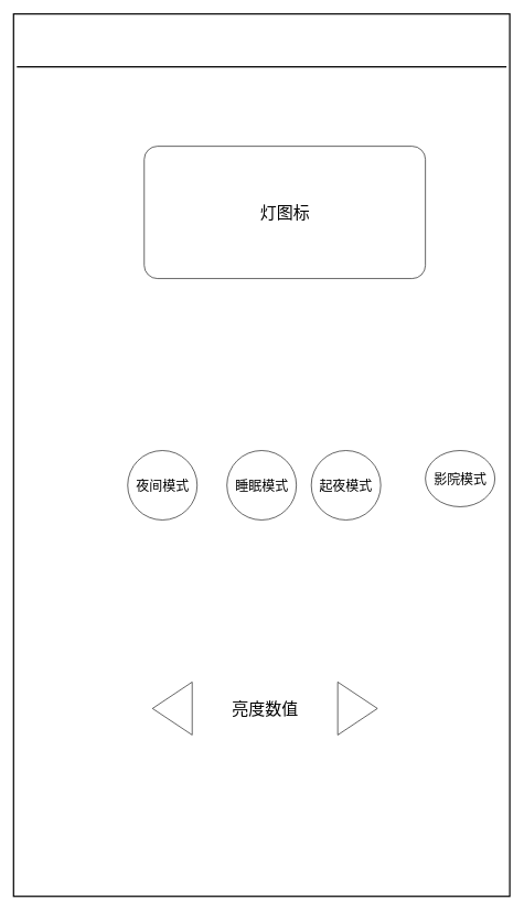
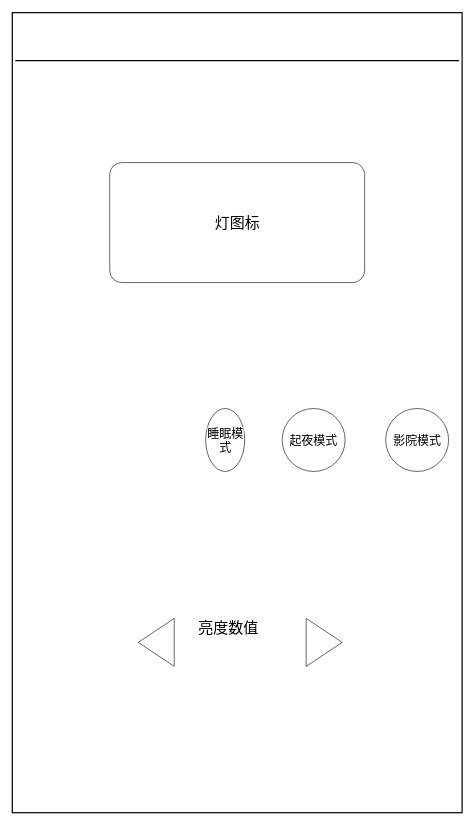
- <mxCell id="4" value="&lt;font style=&quot;font-size: 25px&quot;&gt;灯图标&lt;/font&gt;" style="rounded=1;whiteSpace=wrap;html=1;fontSize=20;arcSize=10;" parent="1" vertex="1"><mxGeometry x="217.5" y="220" width="425" height="200" as="geometry" /></mxCell>
+ <mxCell id="4" value="&lt;font style=&quot;font-size: 25px&quot;&gt;灯图标&lt;/font&gt;" style="rounded=1;whiteSpace=wrap;html=1;fontSize=20;arcSize=10;" parent="1" vertex="1"><mxGeometry x="182.5" y="270" width="425" height="200" as="geometry" /></mxCell>
- <mxCell id="8" value="&lt;span style=&quot;font-family: &amp;#34;ubuntu&amp;#34; , &amp;#34;source sans pro&amp;#34; , sans-serif ; font-size: 20px ; word-spacing: 0.8px ; background-color: rgb(255 , 255 , 255)&quot;&gt;影院模式&lt;/span&gt;" style="ellipse;whiteSpace=wrap;html=1;aspect=fixed;" parent="1" vertex="1"><mxGeometry x="642.5" y="680" width="105" height="85" as="geometry" /></mxCell>
+ <mxCell id="8" value="&lt;span style=&quot;font-family: &amp;#34;ubuntu&amp;#34; , &amp;#34;source sans pro&amp;#34; , sans-serif ; font-size: 20px ; word-spacing: 0.8px ; background-color: rgb(255 , 255 , 255)&quot;&gt;影院模式&lt;/span&gt;" style="ellipse;whiteSpace=wrap;html=1;aspect=fixed;" parent="1" vertex="1"><mxGeometry x="642.5" y="680" width="105" height="105" as="geometry" /></mxCell>
- <mxCell id="5" value="&lt;span style=&quot;font-family: &amp;#34;ubuntu&amp;#34; , &amp;#34;source sans pro&amp;#34; , sans-serif ; word-spacing: 0.8px ; background-color: rgb(255 , 255 , 255)&quot;&gt;&lt;font style=&quot;font-size: 20px&quot;&gt;夜间模式&lt;/font&gt;&lt;/span&gt;" style="ellipse;whiteSpace=wrap;html=1;aspect=fixed;" parent="1" vertex="1"><mxGeometry x="192.5" y="680" width="105" height="105" as="geometry" /></mxCell>
- <mxCell id="6" value="&lt;span style=&quot;font-family: &amp;#34;ubuntu&amp;#34; , &amp;#34;source sans pro&amp;#34; , sans-serif ; font-size: 20px ; word-spacing: 0.8px ; background-color: rgb(255 , 255 , 255)&quot;&gt;睡眠模式&lt;/span&gt;" style="ellipse;whiteSpace=wrap;html=1;aspect=fixed;" parent="1" vertex="1"><mxGeometry x="342.5" y="680" width="105" height="105" as="geometry" /></mxCell>
+ <mxCell id="6" value="&lt;span style=&quot;font-family: &amp;#34;ubuntu&amp;#34; , &amp;#34;source sans pro&amp;#34; , sans-serif ; font-size: 20px ; word-spacing: 0.8px ; background-color: rgb(255 , 255 , 255)&quot;&gt;睡眠模式&lt;/span&gt;" style="ellipse;whiteSpace=wrap;html=1;aspect=fixed;" parent="1" vertex="1"><mxGeometry x="342.5" y="680" width="65" height="105" as="geometry" /></mxCell>
- <mxCell id="11" value="&lt;font style=&quot;font-size: 25px&quot;&gt;亮度数值&lt;/font&gt;" style="text;html=1;align=center;verticalAlign=middle;resizable=0;points=[];autosize=1;strokeColor=none;" parent="1" vertex="1"><mxGeometry x="340" y="1060" width="120" height="20" as="geometry" /></mxCell>
+ <mxCell id="11" value="&lt;font style=&quot;font-size: 25px&quot;&gt;亮度数值&lt;/font&gt;" style="text;html=1;align=center;verticalAlign=middle;resizable=0;points=[];autosize=1;strokeColor=none;" parent="1" vertex="1"><mxGeometry x="320" y="1035" width="120" height="20" as="geometry" /></mxCell>
